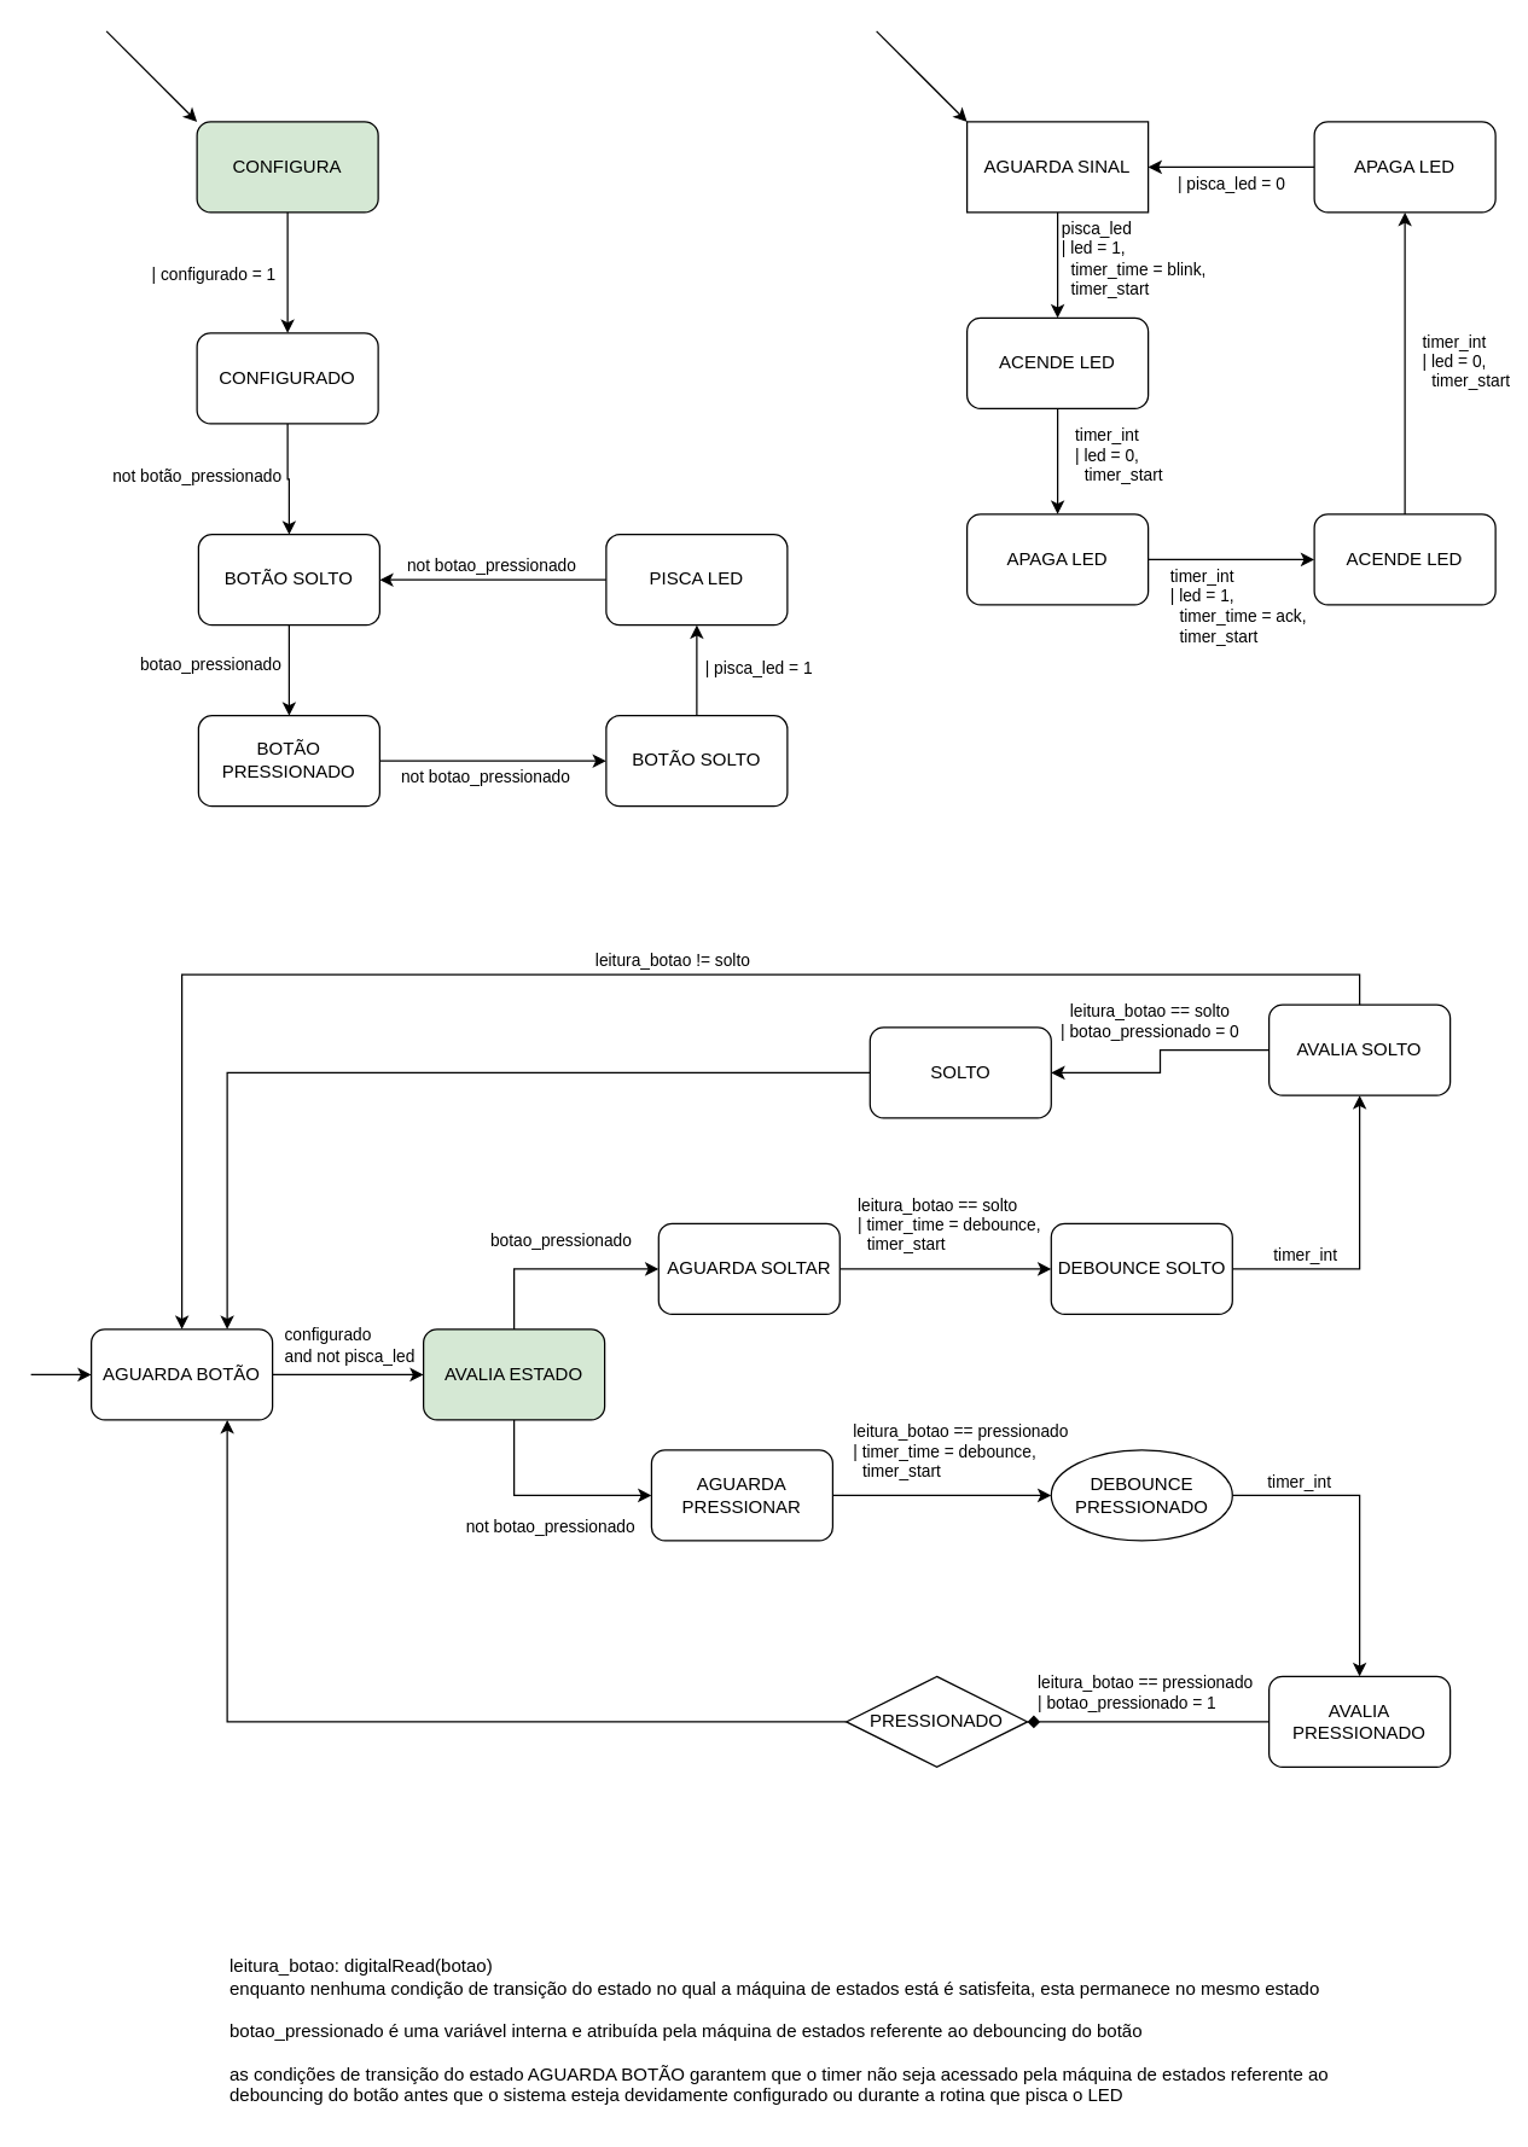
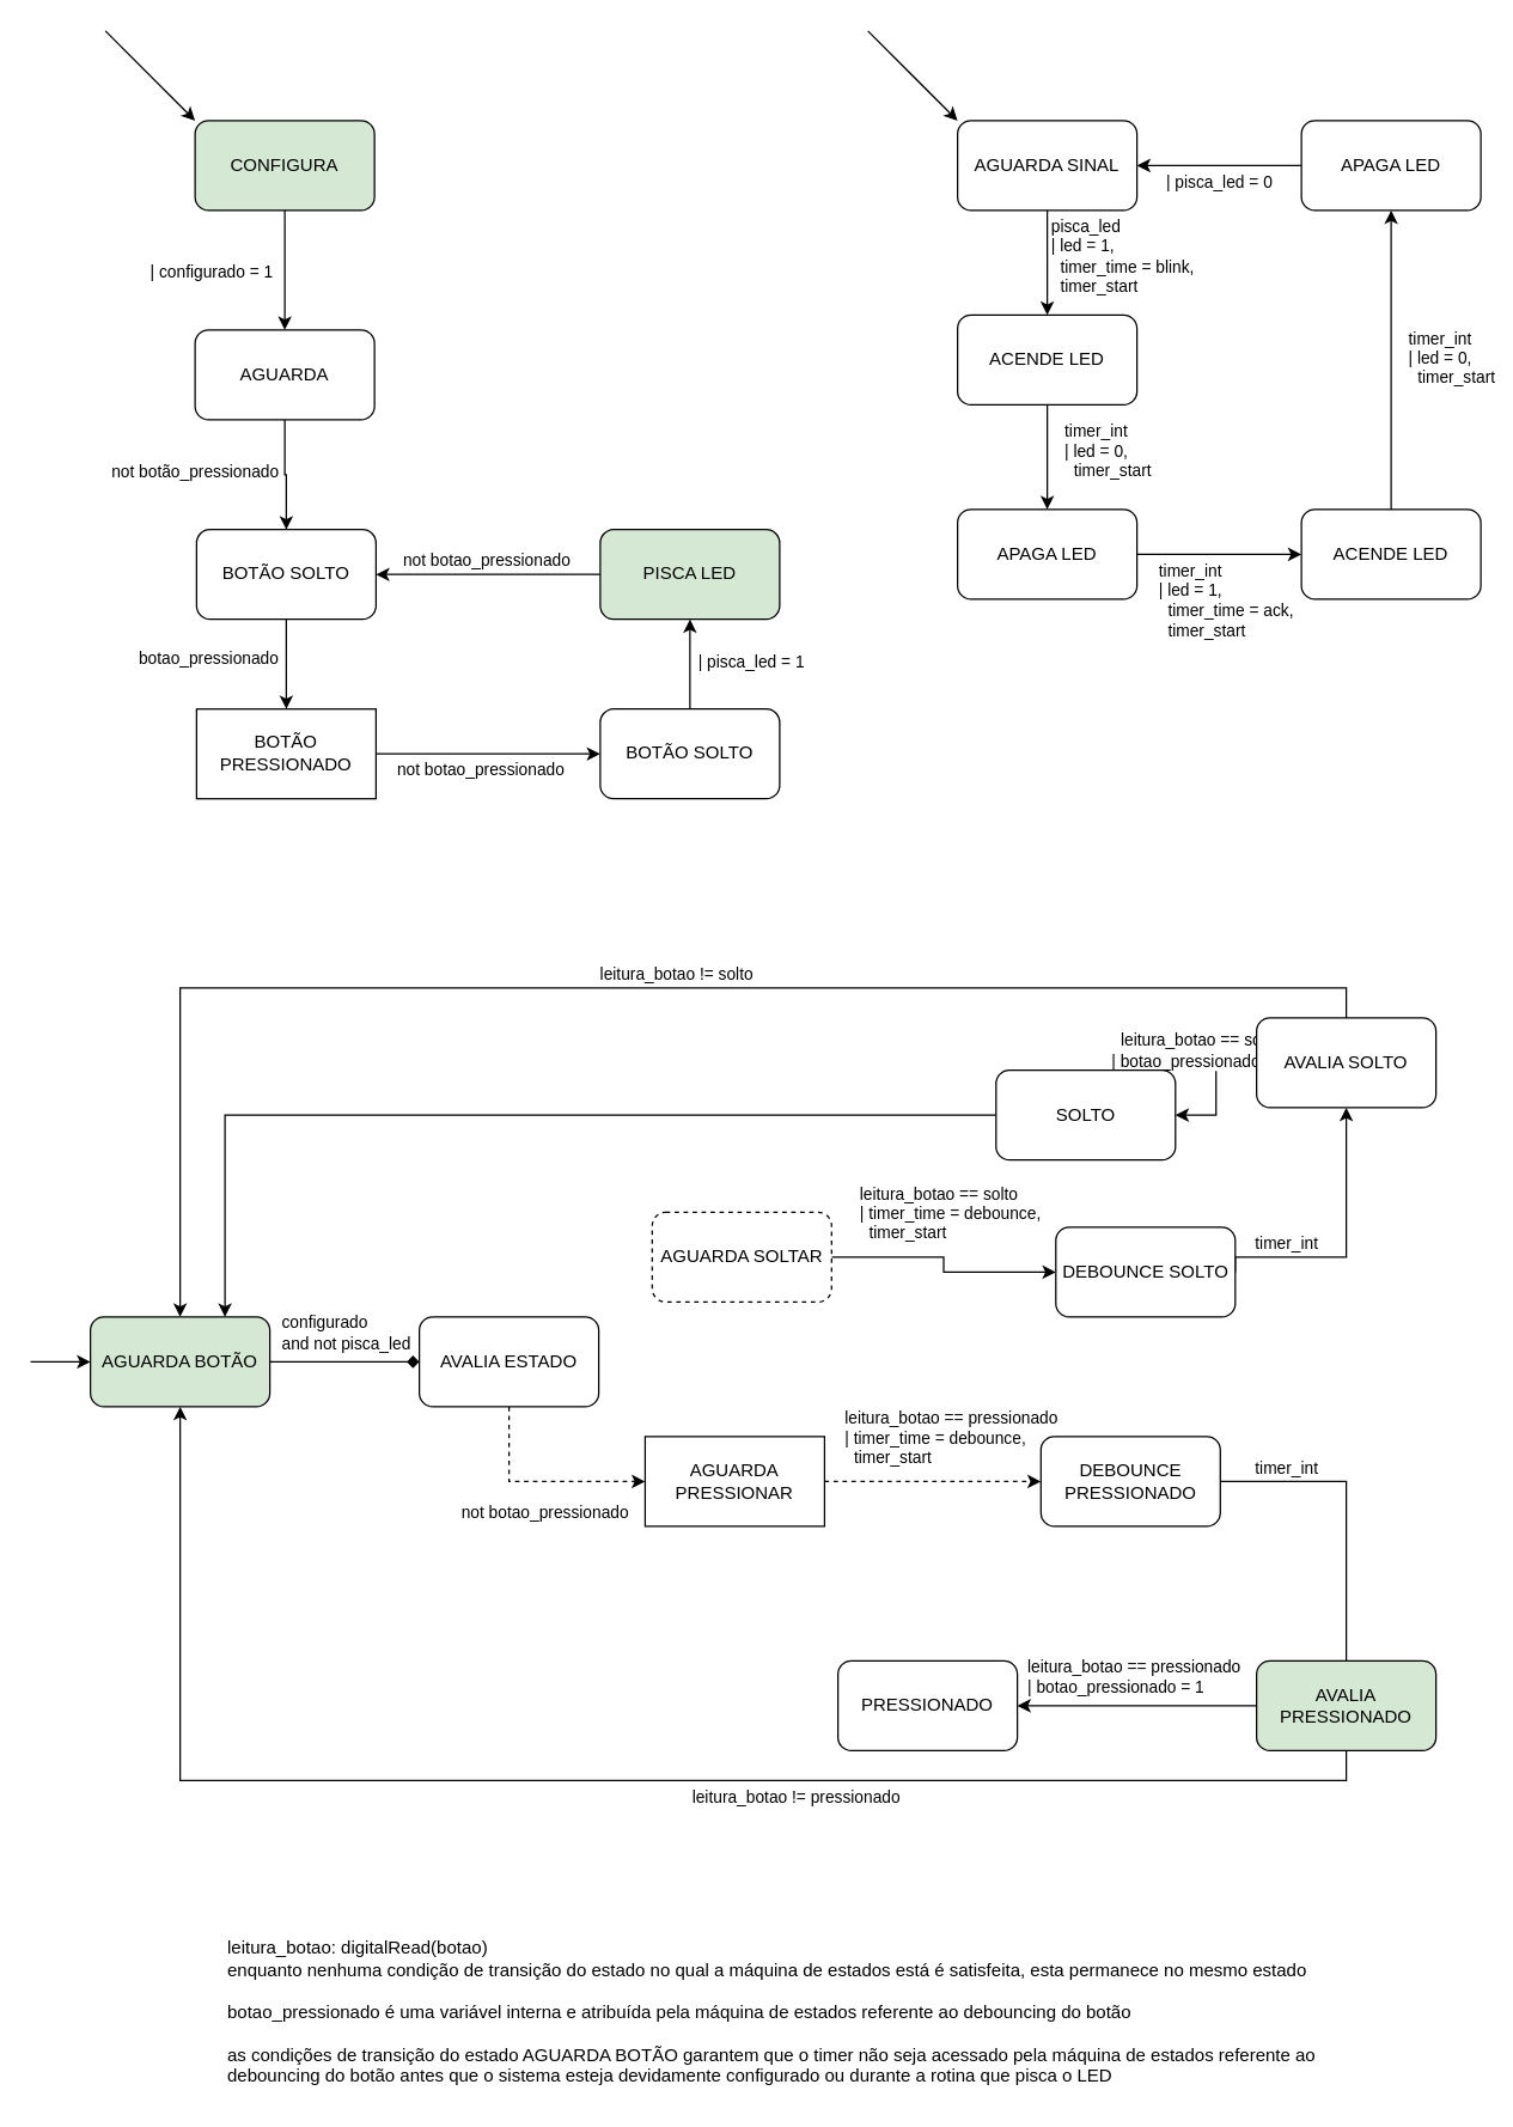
- <mxCell id="35" value="AGUARDA SINAL" style="whiteSpace=wrap;html=1;rounded=0;" vertex="1" parent="1"><mxGeometry x="640" y="80" width="120" height="60" as="geometry" /></mxCell>
+ <mxCell id="35" value="AGUARDA SINAL" style="rounded=1;whiteSpace=wrap;html=1;" vertex="1" parent="1"><mxGeometry x="640" y="80" width="120" height="60" as="geometry" /></mxCell>
- <mxCell id="45" value="&lt;div&gt;CONFIGURADO&lt;br&gt;&lt;/div&gt;" style="rounded=1;whiteSpace=wrap;html=1;" vertex="1" parent="1"><mxGeometry x="130" y="220" width="120" height="60" as="geometry" /></mxCell>
+ <mxCell id="45" value="&lt;div&gt;AGUARDA&lt;br&gt;&lt;/div&gt;" style="rounded=1;whiteSpace=wrap;html=1;" vertex="1" parent="1"><mxGeometry x="130" y="220" width="120" height="60" as="geometry" /></mxCell>
- <mxCell id="20" value="&lt;div&gt;PISCA LED&lt;/div&gt;" style="rounded=1;whiteSpace=wrap;html=1;" vertex="1" parent="1"><mxGeometry x="401" y="353.48" width="120" height="60" as="geometry" /></mxCell>
+ <mxCell id="20" value="&lt;div&gt;PISCA LED&lt;/div&gt;" style="rounded=1;whiteSpace=wrap;html=1;fillColor=#d5e8d4;" vertex="1" parent="1"><mxGeometry x="401" y="353.48" width="120" height="60" as="geometry" /></mxCell>
- <mxCell id="14" value="BOTÃO PRESSIONADO" style="rounded=1;whiteSpace=wrap;html=1;" vertex="1" parent="1"><mxGeometry x="131" y="473.48" width="120" height="60" as="geometry" /></mxCell>
+ <mxCell id="14" value="BOTÃO PRESSIONADO" style="whiteSpace=wrap;html=1;rounded=0;" vertex="1" parent="1"><mxGeometry x="131" y="473.48" width="120" height="60" as="geometry" /></mxCell>
- <mxCell id="56" value="AVALIA SOLTO" style="rounded=1;whiteSpace=wrap;html=1;" vertex="1" parent="1"><mxGeometry x="840" y="665" width="120" height="60" as="geometry" /></mxCell>
+ <mxCell id="56" value="AVALIA SOLTO" style="rounded=1;whiteSpace=wrap;html=1;" vertex="1" parent="1"><mxGeometry x="840" y="680" width="120" height="60" as="geometry" /></mxCell>
- <mxCell id="58" value="SOLTO" style="rounded=1;whiteSpace=wrap;html=1;" vertex="1" parent="1"><mxGeometry x="575.74" y="680" width="120" height="60" as="geometry" /></mxCell>
+ <mxCell id="58" value="SOLTO" style="rounded=1;whiteSpace=wrap;html=1;" vertex="1" parent="1"><mxGeometry x="665.74" y="715" width="120" height="60" as="geometry" /></mxCell>
- <mxCell id="42" style="edgeStyle=orthogonalEdgeStyle;rounded=0;orthogonalLoop=1;jettySize=auto;html=1;exitX=0.5;exitY=0;exitDx=0;exitDy=0;entryX=0;entryY=0.5;entryDx=0;entryDy=0;" edge="1" parent="1" source="44" target="48"><mxGeometry relative="1" as="geometry" /></mxCell>
- <mxCell id="43" value="botao_pressionado" style="edgeLabel;html=1;align=center;verticalAlign=middle;resizable=0;points=[];" vertex="1" connectable="0" parent="42"><mxGeometry x="-0.092" y="1" relative="1" as="geometry"><mxPoint x="8" y="-19" as="offset" /></mxGeometry></mxCell>
- <mxCell id="48" value="AGUARDA SOLTAR" style="rounded=1;whiteSpace=wrap;html=1;" vertex="1" parent="1"><mxGeometry x="435.74" y="810" width="120" height="60" as="geometry" /></mxCell>
+ <mxCell id="48" value="AGUARDA SOLTAR" style="rounded=1;whiteSpace=wrap;html=1;dashed=1;" vertex="1" parent="1"><mxGeometry x="435.74" y="810" width="120" height="60" as="geometry" /></mxCell>
- <mxCell id="51" value="DEBOUNCE SOLTO" style="rounded=1;whiteSpace=wrap;html=1;" vertex="1" parent="1"><mxGeometry x="695.74" y="810" width="120" height="60" as="geometry" /></mxCell>
+ <mxCell id="51" value="DEBOUNCE SOLTO" style="rounded=1;whiteSpace=wrap;html=1;" vertex="1" parent="1"><mxGeometry x="705.74" y="820" width="120" height="60" as="geometry" /></mxCell>
- <mxCell id="40" value="AGUARDA BOTÃO" style="rounded=1;whiteSpace=wrap;html=1;" vertex="1" parent="1"><mxGeometry x="60" y="880" width="120" height="60" as="geometry" /></mxCell>
+ <mxCell id="40" value="AGUARDA BOTÃO" style="rounded=1;whiteSpace=wrap;html=1;fillColor=#d5e8d4;" vertex="1" parent="1"><mxGeometry x="60" y="880" width="120" height="60" as="geometry" /></mxCell>
- <mxCell id="38" style="edgeStyle=orthogonalEdgeStyle;rounded=0;orthogonalLoop=1;jettySize=auto;html=1;exitX=1;exitY=0.5;exitDx=0;exitDy=0;entryX=0;entryY=0.5;entryDx=0;entryDy=0;" edge="1" parent="1" source="40" target="44"><mxGeometry relative="1" as="geometry" /></mxCell>
+ <mxCell id="38" style="edgeStyle=orthogonalEdgeStyle;rounded=0;orthogonalLoop=1;jettySize=auto;html=1;exitX=1;exitY=0.5;exitDx=0;exitDy=0;entryX=0;entryY=0.5;entryDx=0;entryDy=0;endArrow=diamond;" edge="1" parent="1" source="40" target="44"><mxGeometry relative="1" as="geometry" /></mxCell>
- <mxCell id="44" value="AVALIA ESTADO" style="rounded=1;whiteSpace=wrap;html=1;fillColor=#d5e8d4;" vertex="1" parent="1"><mxGeometry x="280" y="880" width="120" height="60" as="geometry" /></mxCell>
+ <mxCell id="44" value="AVALIA ESTADO" style="rounded=1;whiteSpace=wrap;html=1;" vertex="1" parent="1"><mxGeometry x="280" y="880" width="120" height="60" as="geometry" /></mxCell>
- <mxCell id="59" style="edgeStyle=orthogonalEdgeStyle;rounded=0;orthogonalLoop=1;jettySize=auto;html=1;exitX=0.5;exitY=1;exitDx=0;exitDy=0;entryX=0;entryY=0.5;entryDx=0;entryDy=0;" edge="1" parent="1" target="63" source="44"><mxGeometry relative="1" as="geometry"><mxPoint x="330" y="1050" as="sourcePoint" /></mxGeometry></mxCell>
+ <mxCell id="59" style="edgeStyle=orthogonalEdgeStyle;rounded=0;orthogonalLoop=1;jettySize=auto;html=1;exitX=0.5;exitY=1;exitDx=0;exitDy=0;entryX=0;entryY=0.5;entryDx=0;entryDy=0;dashed=1;" edge="1" parent="1" target="63" source="44"><mxGeometry relative="1" as="geometry"><mxPoint x="330" y="1050" as="sourcePoint" /></mxGeometry></mxCell>
- <mxCell id="63" value="AGUARDA PRESSIONAR" style="rounded=1;whiteSpace=wrap;html=1;" vertex="1" parent="1"><mxGeometry x="431.03" y="960" width="120" height="60" as="geometry" /></mxCell>
+ <mxCell id="63" value="AGUARDA PRESSIONAR" style="whiteSpace=wrap;html=1;rounded=0;" vertex="1" parent="1"><mxGeometry x="431.03" y="960" width="120" height="60" as="geometry" /></mxCell>
- <mxCell id="61" style="edgeStyle=orthogonalEdgeStyle;rounded=0;orthogonalLoop=1;jettySize=auto;html=1;exitX=1;exitY=0.5;exitDx=0;exitDy=0;entryX=0;entryY=0.5;entryDx=0;entryDy=0;" edge="1" parent="1" source="63" target="66"><mxGeometry relative="1" as="geometry" /></mxCell>
+ <mxCell id="61" style="edgeStyle=orthogonalEdgeStyle;rounded=0;orthogonalLoop=1;jettySize=auto;html=1;exitX=1;exitY=0.5;exitDx=0;exitDy=0;entryX=0;entryY=0.5;entryDx=0;entryDy=0;dashed=1;" edge="1" parent="1" source="63" target="66"><mxGeometry relative="1" as="geometry" /></mxCell>
- <mxCell id="66" value="DEBOUNCE PRESSIONADO" style="ellipse;whiteSpace=wrap;html=1;" vertex="1" parent="1"><mxGeometry x="695.74" y="960" width="120" height="60" as="geometry" /></mxCell>
+ <mxCell id="66" value="DEBOUNCE PRESSIONADO" style="rounded=1;whiteSpace=wrap;html=1;" vertex="1" parent="1"><mxGeometry x="695.74" y="960" width="120" height="60" as="geometry" /></mxCell>
- <mxCell id="64" style="edgeStyle=orthogonalEdgeStyle;rounded=0;orthogonalLoop=1;jettySize=auto;html=1;exitX=1;exitY=0.5;exitDx=0;exitDy=0;entryX=0.5;entryY=0;entryDx=0;entryDy=0;" edge="1" parent="1" source="66" target="71"><mxGeometry relative="1" as="geometry"><mxPoint x="931.03" y="990" as="targetPoint" /><Array as="points"><mxPoint x="900" y="990" /></Array></mxGeometry></mxCell>
+ <mxCell id="64" style="edgeStyle=orthogonalEdgeStyle;rounded=0;orthogonalLoop=1;jettySize=auto;html=1;exitX=1;exitY=0.5;exitDx=0;exitDy=0;entryX=0.5;entryY=0;entryDx=0;entryDy=0;endArrow=none;" edge="1" parent="1" source="66" target="71"><mxGeometry relative="1" as="geometry"><mxPoint x="931.03" y="990" as="targetPoint" /><Array as="points"><mxPoint x="900" y="990" /></Array></mxGeometry></mxCell>
- <mxCell id="72" style="edgeStyle=orthogonalEdgeStyle;rounded=0;orthogonalLoop=1;jettySize=auto;html=1;exitX=0;exitY=0.5;exitDx=0;exitDy=0;entryX=0.75;entryY=1;entryDx=0;entryDy=0;" edge="1" parent="1" source="73" target="40"><mxGeometry relative="1" as="geometry" /></mxCell>
- <mxCell id="73" value="PRESSIONADO" style="rhombus;whiteSpace=wrap;html=1;" vertex="1" parent="1"><mxGeometry x="560" y="1110" width="120" height="60" as="geometry" /></mxCell>
+ <mxCell id="73" value="PRESSIONADO" style="rounded=1;whiteSpace=wrap;html=1;" vertex="1" parent="1"><mxGeometry x="560" y="1110" width="120" height="60" as="geometry" /></mxCell>
- <mxCell id="67" style="edgeStyle=orthogonalEdgeStyle;rounded=0;orthogonalLoop=1;jettySize=auto;html=1;exitX=0;exitY=0.5;exitDx=0;exitDy=0;entryX=1;entryY=0.5;entryDx=0;entryDy=0;endArrow=diamond;" edge="1" parent="1" source="71" target="73"><mxGeometry relative="1" as="geometry" /></mxCell>
+ <mxCell id="67" style="edgeStyle=orthogonalEdgeStyle;rounded=0;orthogonalLoop=1;jettySize=auto;html=1;exitX=0;exitY=0.5;exitDx=0;exitDy=0;entryX=1;entryY=0.5;entryDx=0;entryDy=0;" edge="1" parent="1" source="71" target="73"><mxGeometry relative="1" as="geometry" /></mxCell>
- <mxCell id="71" value="AVALIA PRESSIONADO" style="rounded=1;whiteSpace=wrap;html=1;" vertex="1" parent="1"><mxGeometry x="840" y="1110" width="120" height="60" as="geometry" /></mxCell>
+ <mxCell id="71" value="AVALIA PRESSIONADO" style="rounded=1;whiteSpace=wrap;html=1;fillColor=#d5e8d4;" vertex="1" parent="1"><mxGeometry x="840" y="1110" width="120" height="60" as="geometry" /></mxCell>
+ <mxCell id="69" style="edgeStyle=orthogonalEdgeStyle;rounded=0;orthogonalLoop=1;jettySize=auto;html=1;exitX=0.5;exitY=1;exitDx=0;exitDy=0;entryX=0.5;entryY=1;entryDx=0;entryDy=0;" edge="1" parent="1" source="71" target="40"><mxGeometry relative="1" as="geometry" /></mxCell>
+ <mxCell id="70" value="leitura_botao != pressionado" style="edgeLabel;html=1;align=center;verticalAlign=middle;resizable=0;points=[];" vertex="1" connectable="0" parent="69"><mxGeometry x="-0.249" relative="1" as="geometry"><mxPoint x="5" y="10" as="offset" /></mxGeometry></mxCell>
